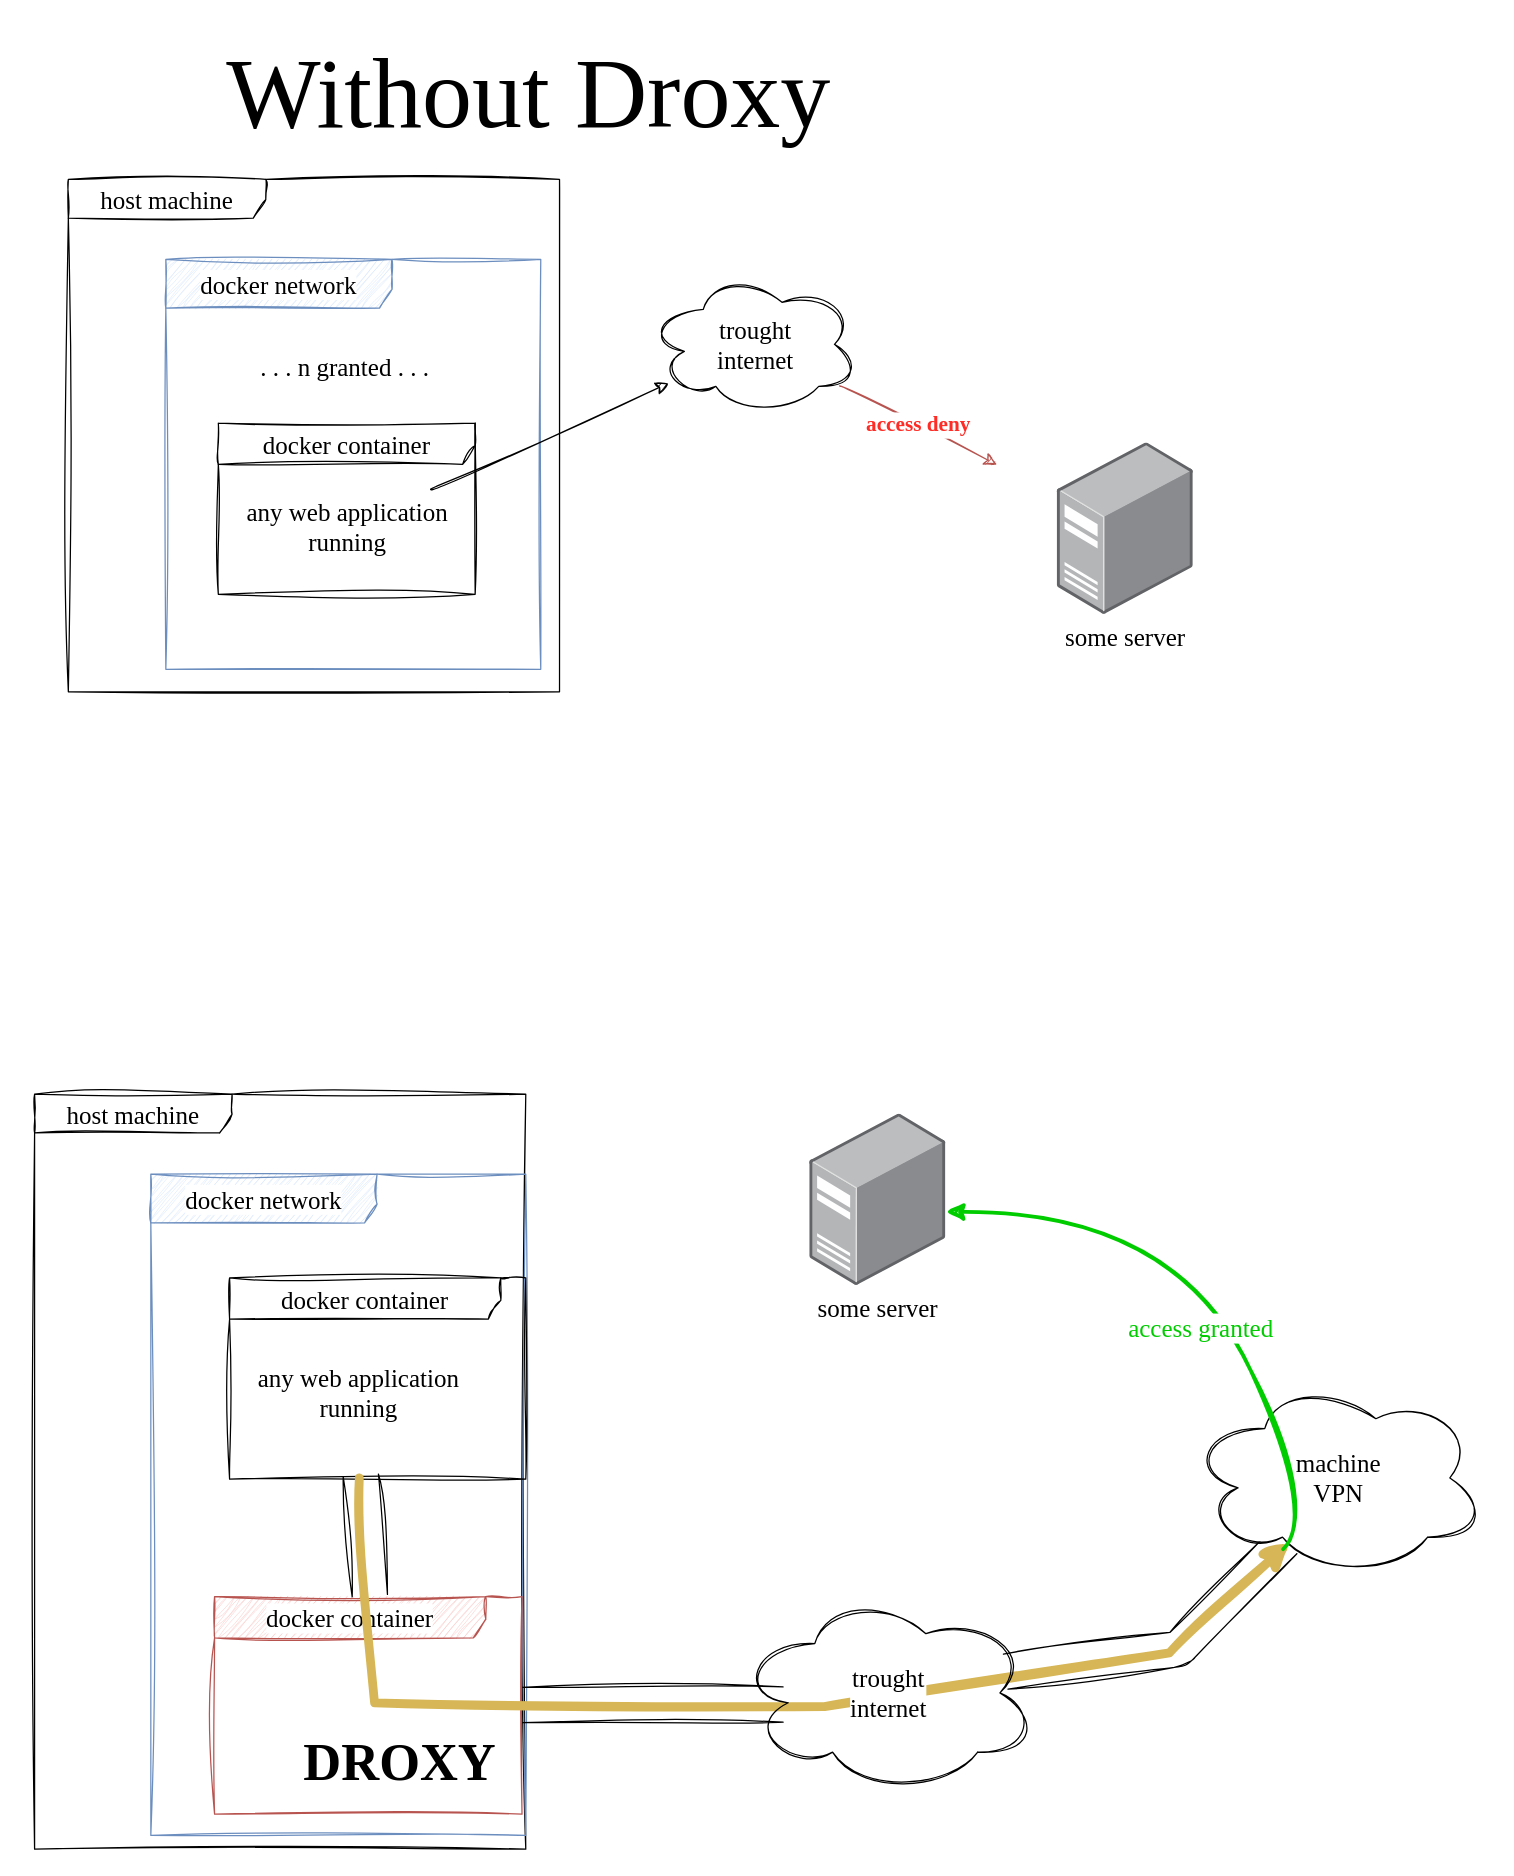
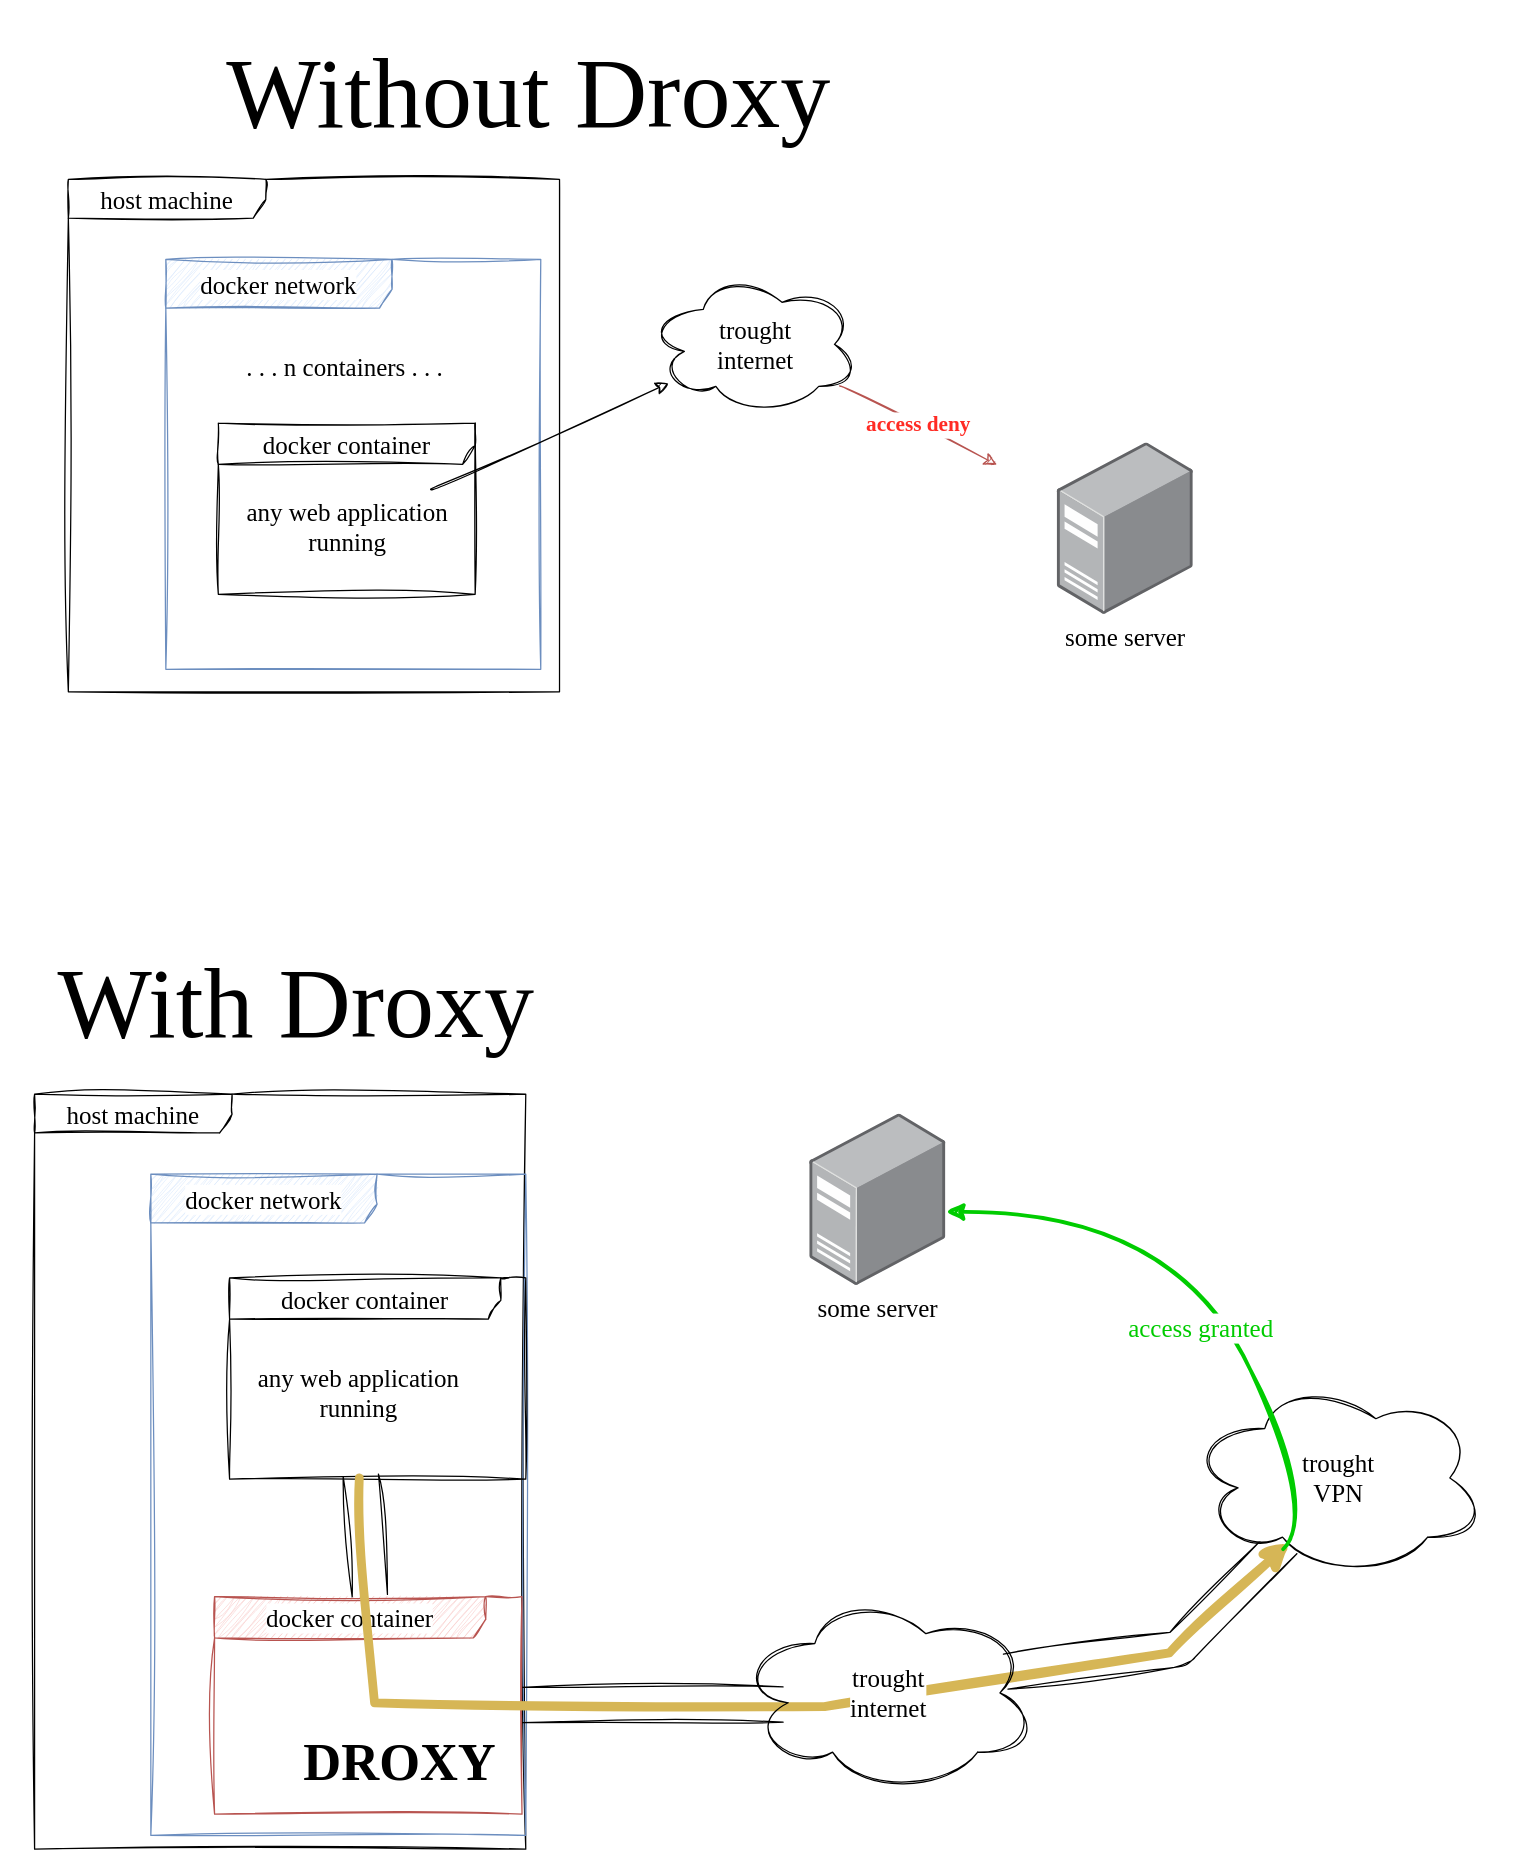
- <mxCell id="6" value=". . . n granted . . ." style="text;html=1;align=center;verticalAlign=middle;resizable=1;points=[];autosize=1;strokeColor=none;fillColor=none;fontSize=20;fontFamily=Architects Daughter;movable=1;rotatable=1;deletable=1;editable=1;locked=0;connectable=1;labelBackgroundColor=default;" vertex="1" parent="1"><mxGeometry x="176.25" y="275" width="198" height="36" as="geometry" /></mxCell>
+ <mxCell id="6" value=". . . n containers . . ." style="text;html=1;align=center;verticalAlign=middle;resizable=1;points=[];autosize=1;strokeColor=none;fillColor=none;fontSize=20;fontFamily=Architects Daughter;movable=1;rotatable=1;deletable=1;editable=1;locked=0;connectable=1;labelBackgroundColor=default;" vertex="1" parent="1"><mxGeometry x="176.25" y="275" width="198" height="36" as="geometry" /></mxCell>
+ <mxCell id="18" value="With Droxy" style="text;html=1;align=center;verticalAlign=middle;resizable=1;points=[];autosize=1;strokeColor=none;fillColor=none;fontSize=80;fontFamily=Architects Daughter;movable=1;rotatable=1;deletable=1;editable=1;locked=0;connectable=1;labelBackgroundColor=default;" vertex="1" parent="1"><mxGeometry x="20" y="748" width="432" height="108" as="geometry" /></mxCell>
- <mxCell id="23" value="machine&lt;br style=&quot;border-color: var(--border-color);&quot;&gt;VPN" style="ellipse;shape=cloud;whiteSpace=wrap;html=1;sketch=1;hachureGap=4;jiggle=2;curveFitting=1;fontFamily=Architects Daughter;fontSource=https%3A%2F%2Ffonts.googleapis.com%2Fcss%3Ffamily%3DArchitects%2BDaughter;fontSize=20;movable=1;resizable=1;rotatable=1;deletable=1;editable=1;locked=0;connectable=1;labelBackgroundColor=default;" vertex="1" parent="1"><mxGeometry x="952" y="1103" width="237" height="158" as="geometry" /></mxCell>
+ <mxCell id="23" value="trought&lt;br style=&quot;border-color: var(--border-color);&quot;&gt;VPN" style="ellipse;shape=cloud;whiteSpace=wrap;html=1;sketch=1;hachureGap=4;jiggle=2;curveFitting=1;fontFamily=Architects Daughter;fontSource=https%3A%2F%2Ffonts.googleapis.com%2Fcss%3Ffamily%3DArchitects%2BDaughter;fontSize=20;movable=1;resizable=1;rotatable=1;deletable=1;editable=1;locked=0;connectable=1;labelBackgroundColor=default;" vertex="1" parent="1"><mxGeometry x="952" y="1103" width="237" height="158" as="geometry" /></mxCell>
